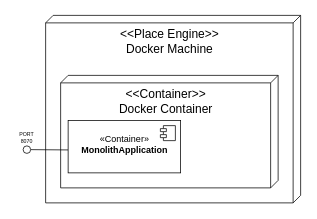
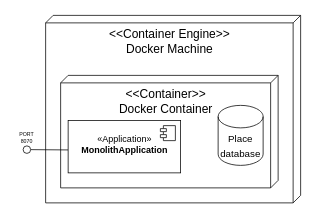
- <mxCell id="2" value="&lt;span style=&quot;font-size: 16px;&quot;&gt;&amp;lt;&amp;lt;Place Engine&amp;gt;&amp;gt;&lt;br&gt;Docker Machine&lt;br&gt;&lt;/span&gt;" style="verticalAlign=bottom;align=center;spacingTop=8;spacingLeft=2;spacingRight=12;shape=cube;size=10;direction=south;fontStyle=0;html=1;labelPosition=center;verticalLabelPosition=top;spacing=-54;rounded=0;labelBackgroundColor=none;" parent="1" vertex="1"><mxGeometry x="60" y="20" width="340" height="250" as="geometry" /></mxCell>
+ <mxCell id="2" value="&lt;span style=&quot;font-size: 16px;&quot;&gt;&amp;lt;&amp;lt;Container Engine&amp;gt;&amp;gt;&lt;br&gt;Docker Machine&lt;br&gt;&lt;/span&gt;" style="verticalAlign=bottom;align=center;spacingTop=8;spacingLeft=2;spacingRight=12;shape=cube;size=10;direction=south;fontStyle=0;html=1;labelPosition=center;verticalLabelPosition=top;spacing=-54;rounded=0;labelBackgroundColor=none;" parent="1" vertex="1"><mxGeometry x="60" y="20" width="340" height="250" as="geometry" /></mxCell>
+ <mxCell id="6" value="&lt;font style=&quot;font-size: 13px;&quot;&gt;Place database&lt;/font&gt;" style="shape=cylinder3;whiteSpace=wrap;html=1;boundedLbl=1;backgroundOutline=1;size=15;fontSize=16;rounded=0;" parent="1" vertex="1"><mxGeometry x="290" y="140" width="60" height="80" as="geometry" /></mxCell>
- <mxCell id="4" value="«Container»&lt;br&gt;&lt;b&gt;MonolithApplication&lt;/b&gt;" style="html=1;dropTarget=0;labelPosition=center;verticalLabelPosition=top;align=center;verticalAlign=bottom;spacing=-47;rounded=0;" parent="1" vertex="1"><mxGeometry x="90" y="160" width="150" height="70" as="geometry" /></mxCell>
+ <mxCell id="4" value="«Application»&lt;br&gt;&lt;b&gt;MonolithApplication&lt;/b&gt;" style="html=1;dropTarget=0;labelPosition=center;verticalLabelPosition=top;align=center;verticalAlign=bottom;spacing=-47;rounded=0;" parent="1" vertex="1"><mxGeometry x="90" y="160" width="150" height="70" as="geometry" /></mxCell>
